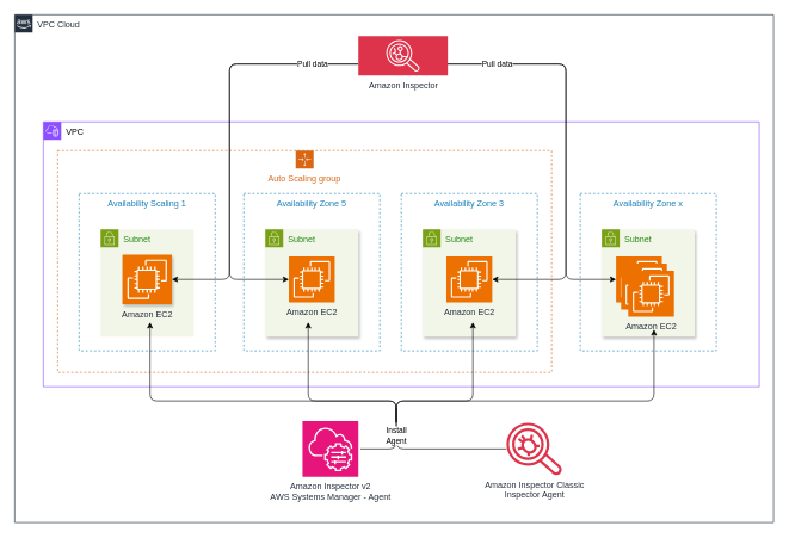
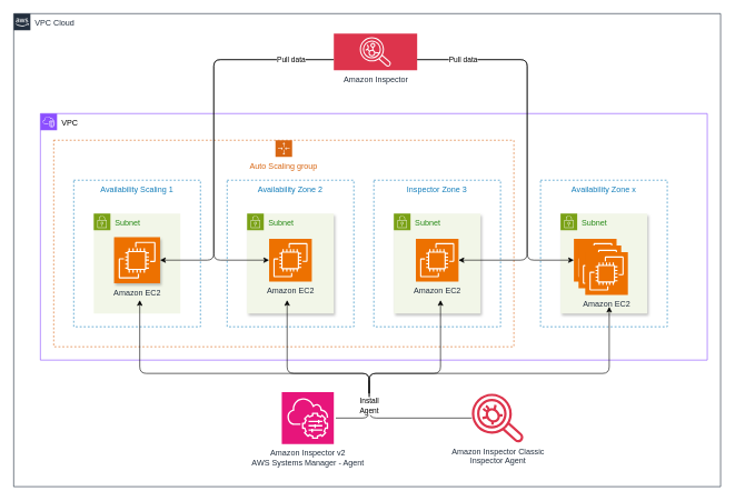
- <mxCell id="8" value="Availability Zone 5" style="fillColor=none;strokeColor=#147EBA;dashed=1;verticalAlign=top;fontStyle=0;fontColor=#147EBA;whiteSpace=wrap;html=1;" parent="4" vertex="1"><mxGeometry x="260" y="60" width="190" height="220" as="geometry" /></mxCell>
+ <mxCell id="8" value="Availability Zone 2" style="fillColor=none;strokeColor=#147EBA;dashed=1;verticalAlign=top;fontStyle=0;fontColor=#147EBA;whiteSpace=wrap;html=1;" parent="4" vertex="1"><mxGeometry x="260" y="60" width="190" height="220" as="geometry" /></mxCell>
- <mxCell id="11" value="Availability Zone 3" style="fillColor=none;strokeColor=#147EBA;dashed=1;verticalAlign=top;fontStyle=0;fontColor=#147EBA;whiteSpace=wrap;html=1;" parent="4" vertex="1"><mxGeometry x="480" y="60" width="190" height="220" as="geometry" /></mxCell>
+ <mxCell id="11" value="Inspector Zone 3" style="fillColor=none;strokeColor=#147EBA;dashed=1;verticalAlign=top;fontStyle=0;fontColor=#147EBA;whiteSpace=wrap;html=1;" parent="4" vertex="1"><mxGeometry x="480" y="60" width="190" height="220" as="geometry" /></mxCell>
